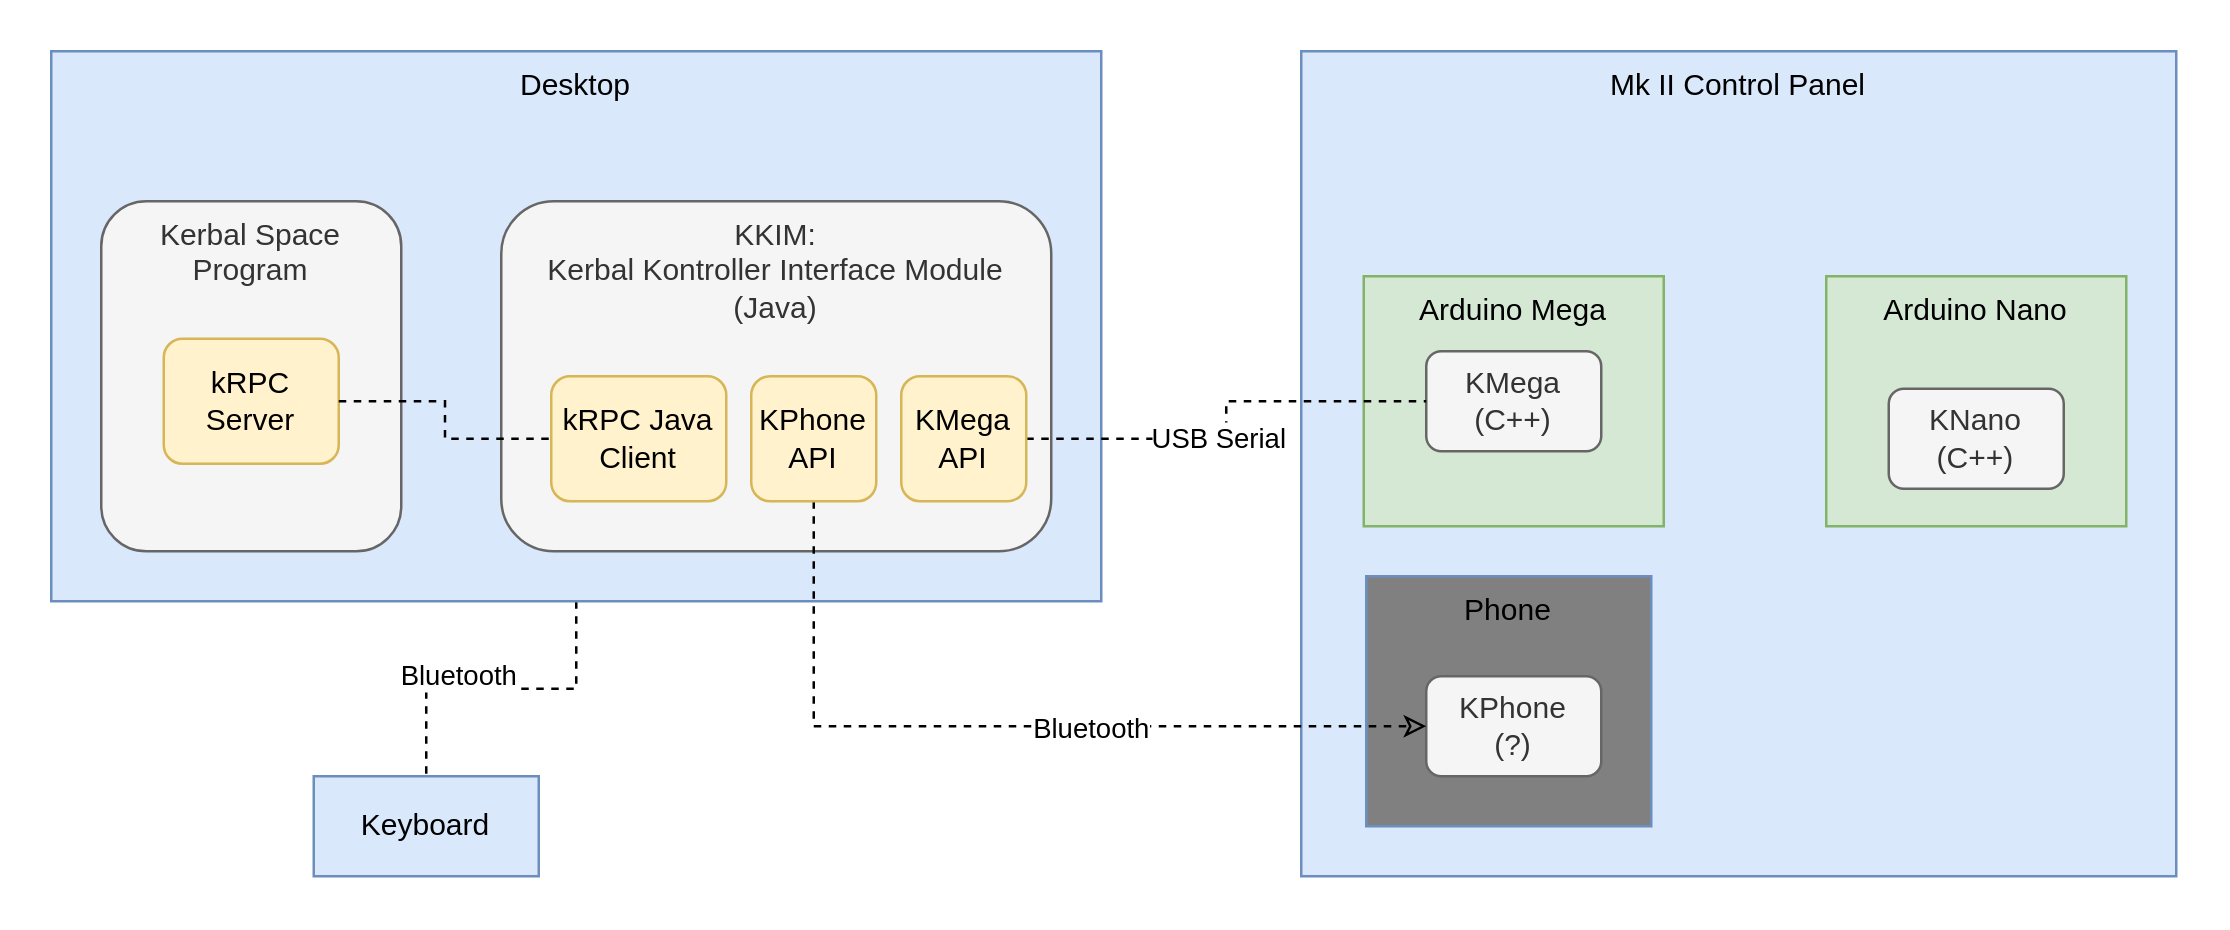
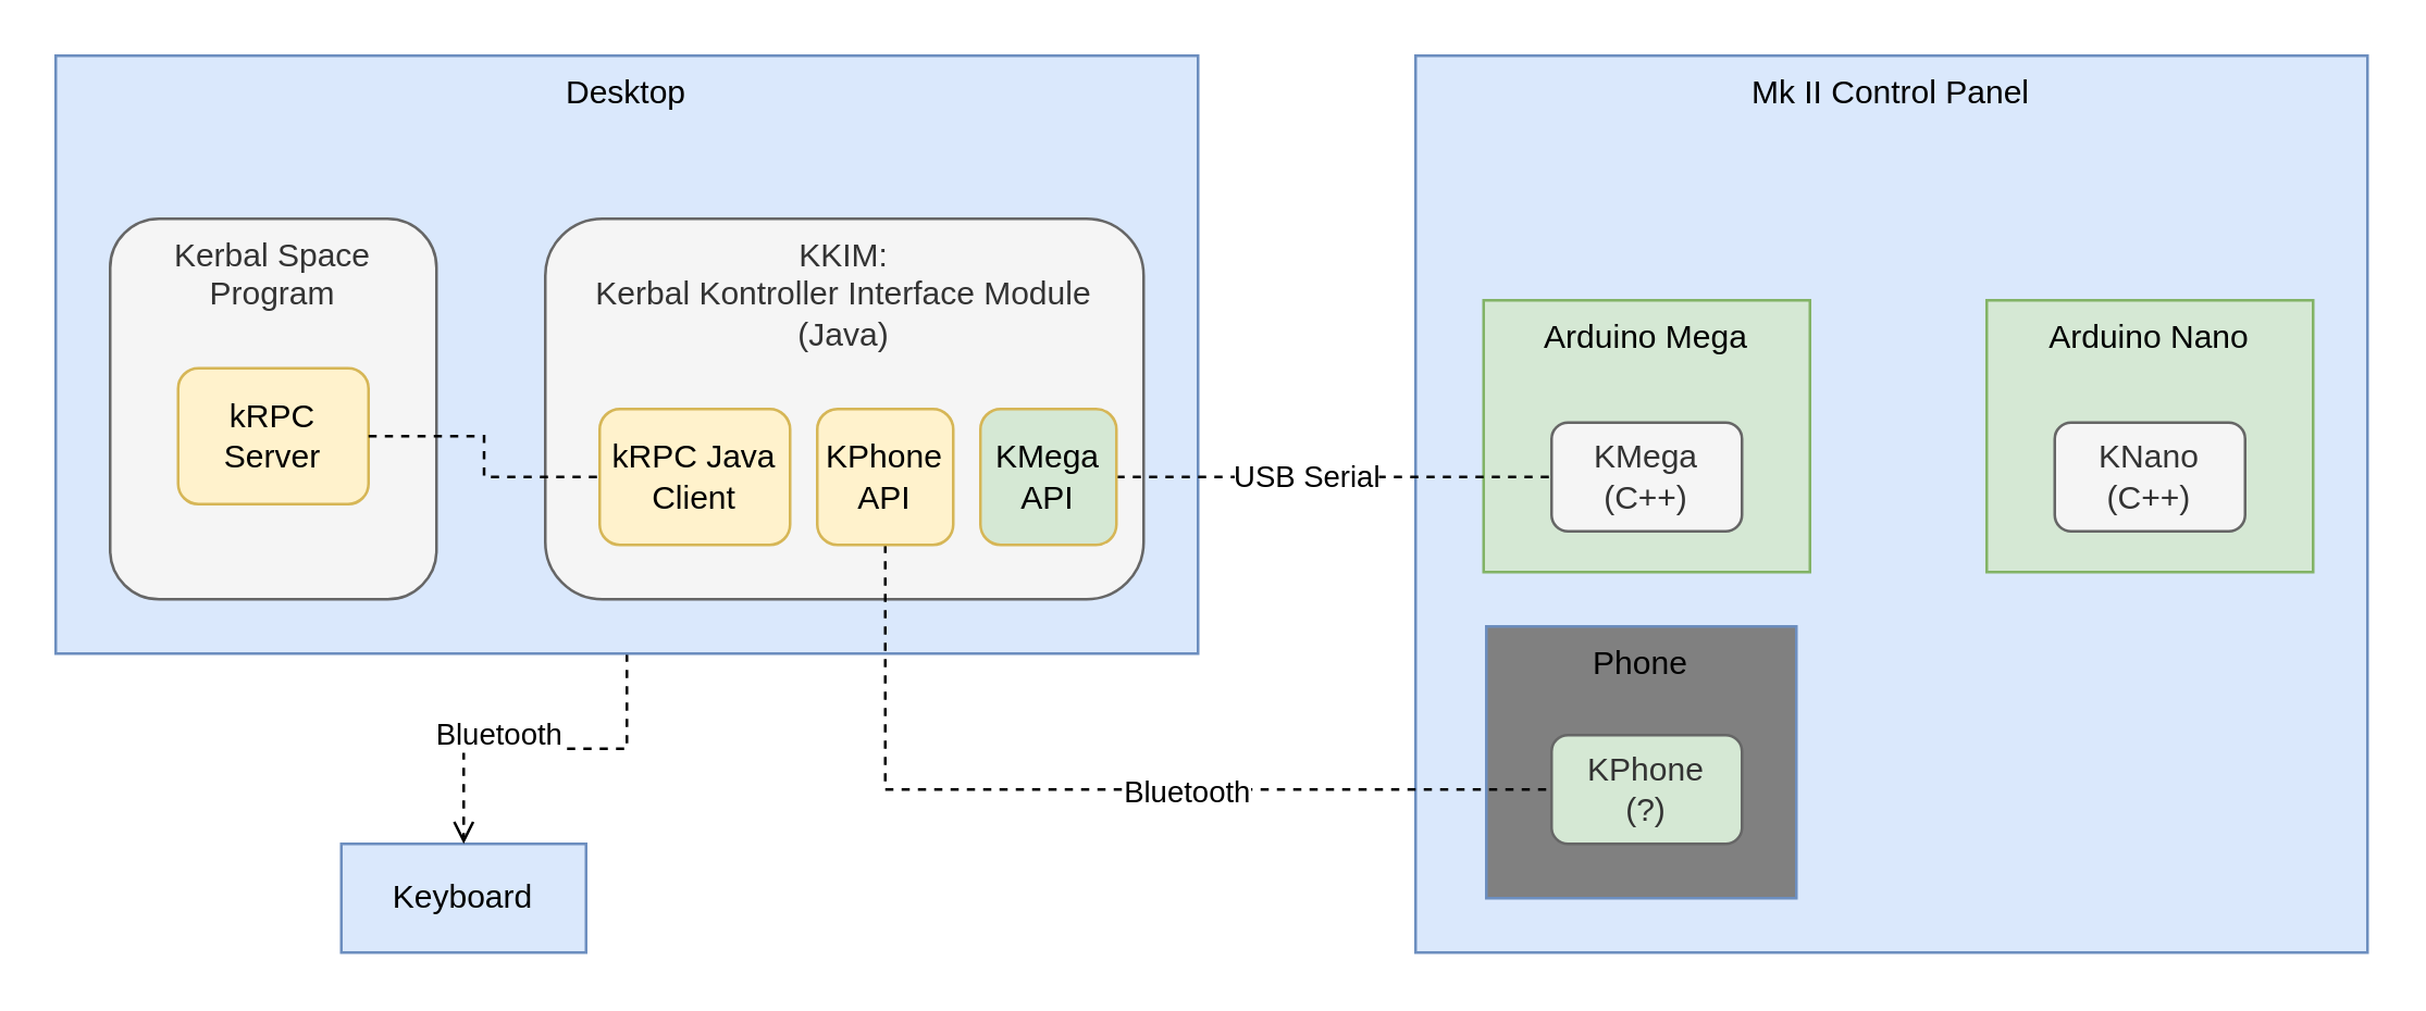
- <mxCell id="16" value="KMega&lt;br&gt;(C++)" style="rounded=1;whiteSpace=wrap;html=1;verticalAlign=middle;fillColor=#f5f5f5;strokeColor=#666666;fontColor=#333333;" parent="6" vertex="1"><mxGeometry x="570" y="140" width="70" height="40" as="geometry" /></mxCell>
+ <mxCell id="16" value="KMega&lt;br&gt;(C++)" style="rounded=1;whiteSpace=wrap;html=1;verticalAlign=middle;fillColor=#f5f5f5;strokeColor=#666666;fontColor=#333333;" parent="6" vertex="1"><mxGeometry x="570" y="155" width="70" height="40" as="geometry" /></mxCell>
- <mxCell id="24" value="KMega API" style="rounded=1;whiteSpace=wrap;html=1;verticalAlign=middle;fillColor=#fff2cc;strokeColor=#d6b656;" parent="6" vertex="1"><mxGeometry x="360" y="150" width="50" height="50" as="geometry" /></mxCell>
+ <mxCell id="24" value="KMega API" style="rounded=1;whiteSpace=wrap;html=1;verticalAlign=middle;fillColor=#d5e8d4;strokeColor=#d6b656;" parent="6" vertex="1"><mxGeometry x="360" y="150" width="50" height="50" as="geometry" /></mxCell>
- <mxCell id="20" style="edgeStyle=orthogonalEdgeStyle;rounded=0;orthogonalLoop=1;jettySize=auto;html=1;exitX=0.5;exitY=1;exitDx=0;exitDy=0;endArrow=classic;endFill=0;dashed=1;entryX=0;entryY=0.5;entryDx=0;entryDy=0;" parent="6" source="23" target="18" edge="1"><mxGeometry relative="1" as="geometry"><mxPoint x="370" y="260" as="sourcePoint" /><mxPoint x="477.5" y="260" as="targetPoint" /></mxGeometry></mxCell>
+ <mxCell id="20" style="edgeStyle=orthogonalEdgeStyle;rounded=0;orthogonalLoop=1;jettySize=auto;html=1;exitX=0.5;exitY=1;exitDx=0;exitDy=0;endArrow=none;endFill=0;dashed=1;entryX=0;entryY=0.5;entryDx=0;entryDy=0;" parent="6" source="23" target="18" edge="1"><mxGeometry relative="1" as="geometry"><mxPoint x="370" y="260" as="sourcePoint" /><mxPoint x="477.5" y="260" as="targetPoint" /></mxGeometry></mxCell>
- <mxCell id="18" value="KPhone&lt;br&gt;(?)" style="rounded=1;whiteSpace=wrap;html=1;verticalAlign=middle;fillColor=#f5f5f5;strokeColor=#666666;fontColor=#333333;" parent="6" vertex="1"><mxGeometry x="570" y="270" width="70" height="40" as="geometry" /></mxCell>
+ <mxCell id="18" value="KPhone&lt;br&gt;(?)" style="rounded=1;whiteSpace=wrap;html=1;verticalAlign=middle;fillColor=#d5e8d4;strokeColor=#666666;fontColor=#333333;" parent="6" vertex="1"><mxGeometry x="570" y="270" width="70" height="40" as="geometry" /></mxCell>
- <mxCell id="3" style="edgeStyle=orthogonalEdgeStyle;rounded=0;orthogonalLoop=1;jettySize=auto;html=1;exitX=0.5;exitY=1;exitDx=0;exitDy=0;endArrow=none;endFill=0;dashed=1;entryX=0.5;entryY=0;entryDx=0;entryDy=0;" parent="1" source="7" target="2" edge="1"><mxGeometry relative="1" as="geometry"><mxPoint x="300" y="420" as="sourcePoint" /><mxPoint x="220" y="280" as="targetPoint" /></mxGeometry></mxCell>
+ <mxCell id="3" style="edgeStyle=orthogonalEdgeStyle;rounded=0;orthogonalLoop=1;jettySize=auto;html=1;exitX=0.5;exitY=1;exitDx=0;exitDy=0;endArrow=open;endFill=0;dashed=1;entryX=0.5;entryY=0;entryDx=0;entryDy=0;" parent="1" source="7" target="2" edge="1"><mxGeometry relative="1" as="geometry"><mxPoint x="300" y="420" as="sourcePoint" /><mxPoint x="220" y="280" as="targetPoint" /></mxGeometry></mxCell>
